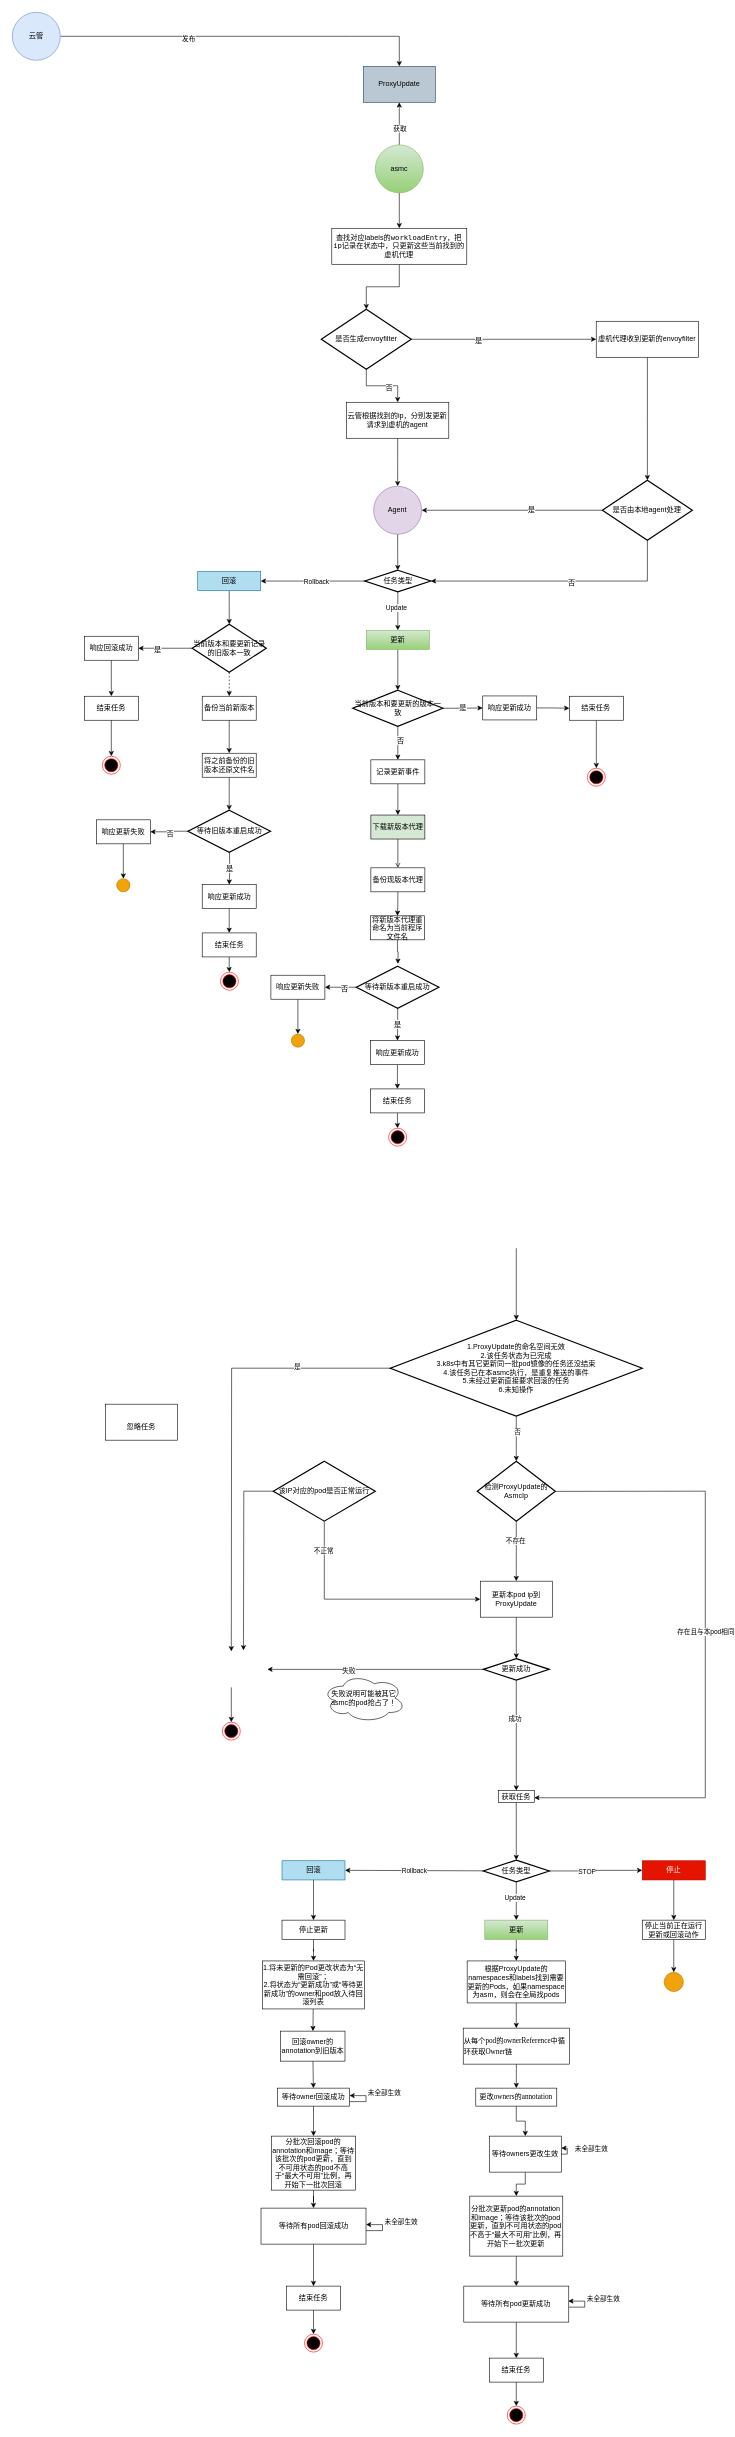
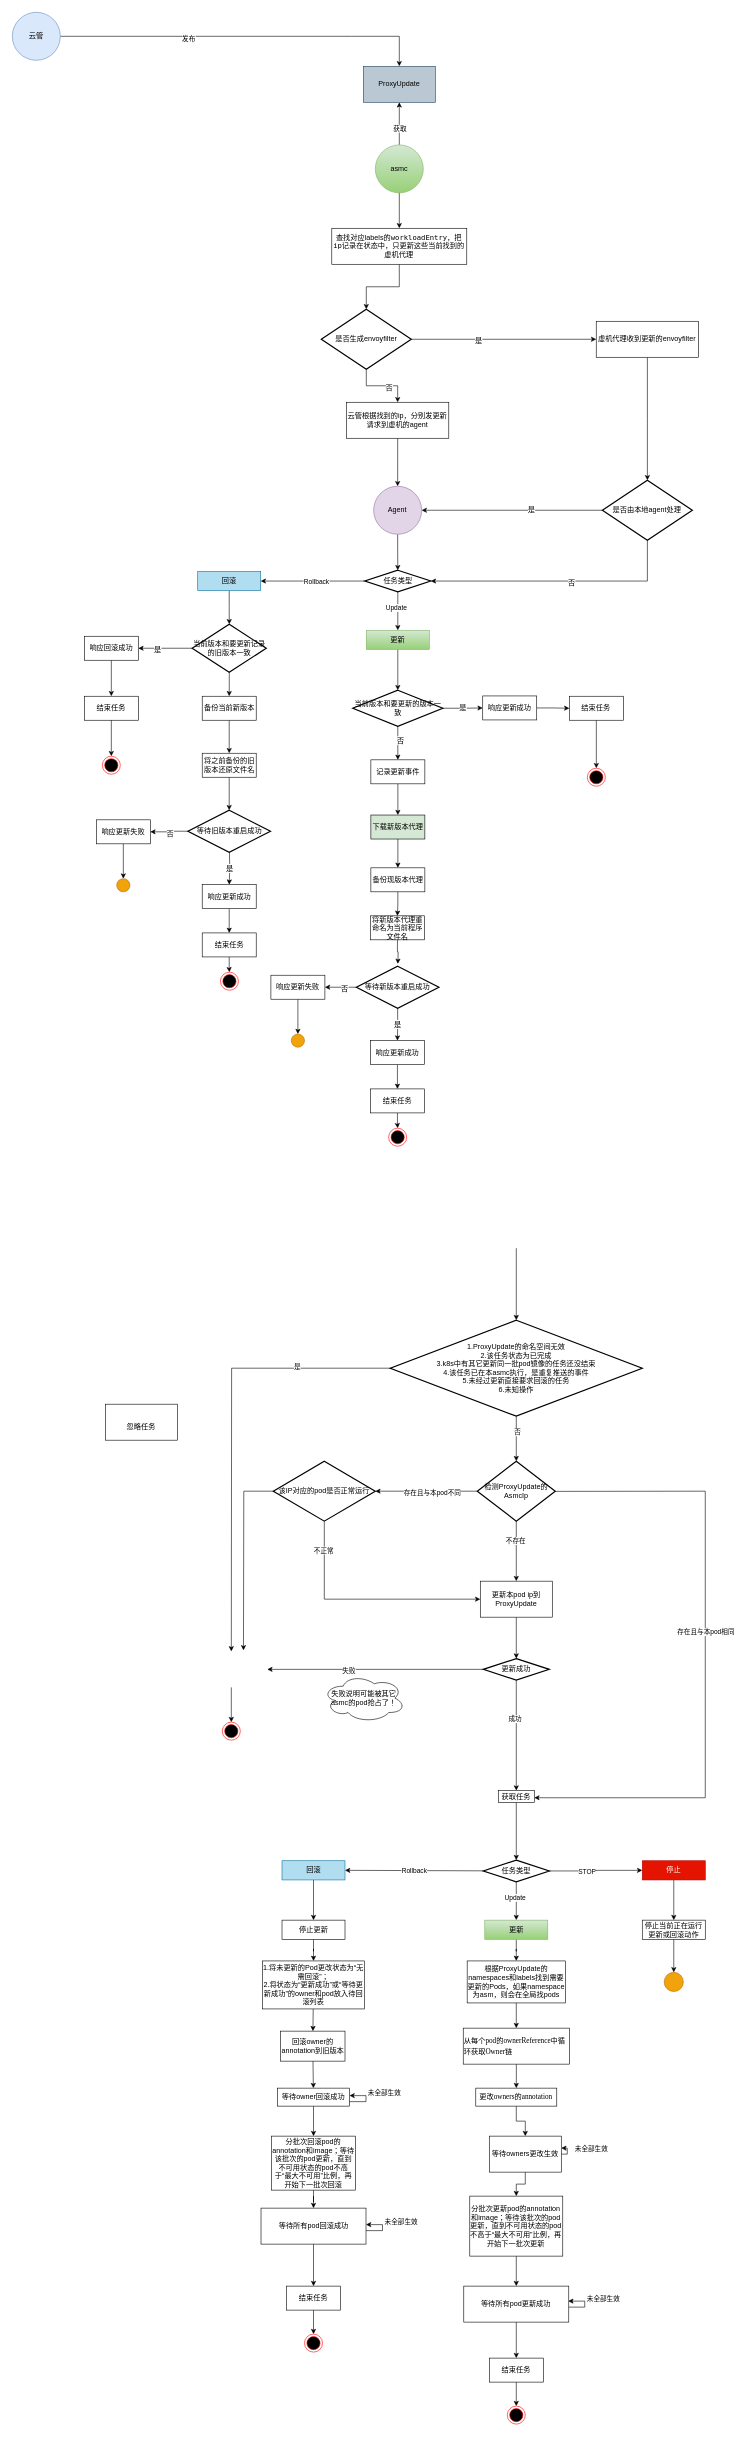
- <mxCell id="141" style="edgeStyle=orthogonalEdgeStyle;rounded=0;orthogonalLoop=1;jettySize=auto;html=1;fontSize=12;dashed=1;" edge="1" parent="1" source="142" target="161"><mxGeometry relative="1" as="geometry" /></mxCell>
+ <mxCell id="141" style="edgeStyle=orthogonalEdgeStyle;rounded=0;orthogonalLoop=1;jettySize=auto;html=1;fontSize=12;" edge="1" parent="1" source="142" target="161"><mxGeometry relative="1" as="geometry" /></mxCell>
- <mxCell id="133" style="edgeStyle=orthogonalEdgeStyle;rounded=0;orthogonalLoop=1;jettySize=auto;html=1;entryX=0.5;entryY=0;entryDx=0;entryDy=0;fontSize=12;endArrow=open;" edge="1" parent="1" source="134" target="136"><mxGeometry relative="1" as="geometry" /></mxCell>
+ <mxCell id="133" style="edgeStyle=orthogonalEdgeStyle;rounded=0;orthogonalLoop=1;jettySize=auto;html=1;entryX=0.5;entryY=0;entryDx=0;entryDy=0;fontSize=12;" edge="1" parent="1" source="134" target="136"><mxGeometry relative="1" as="geometry" /></mxCell>
+ <mxCell id="13" style="edgeStyle=none;rounded=0;orthogonalLoop=1;jettySize=auto;html=1;entryX=1;entryY=0.5;entryDx=0;entryDy=0;entryPerimeter=0;exitX=0;exitY=0.5;exitDx=0;exitDy=0;exitPerimeter=0;" parent="1" source="17" target="30" edge="1"><mxGeometry relative="1" as="geometry"><mxPoint x="735" y="2485" as="targetPoint" /></mxGeometry></mxCell>
+ <mxCell id="14" value="存在且与本pod不同" style="edgeLabel;html=1;align=center;verticalAlign=middle;resizable=0;points=[];" parent="13" vertex="1" connectable="0"><mxGeometry x="0.106" y="2" relative="1" as="geometry"><mxPoint x="18" as="offset" /></mxGeometry></mxCell>
